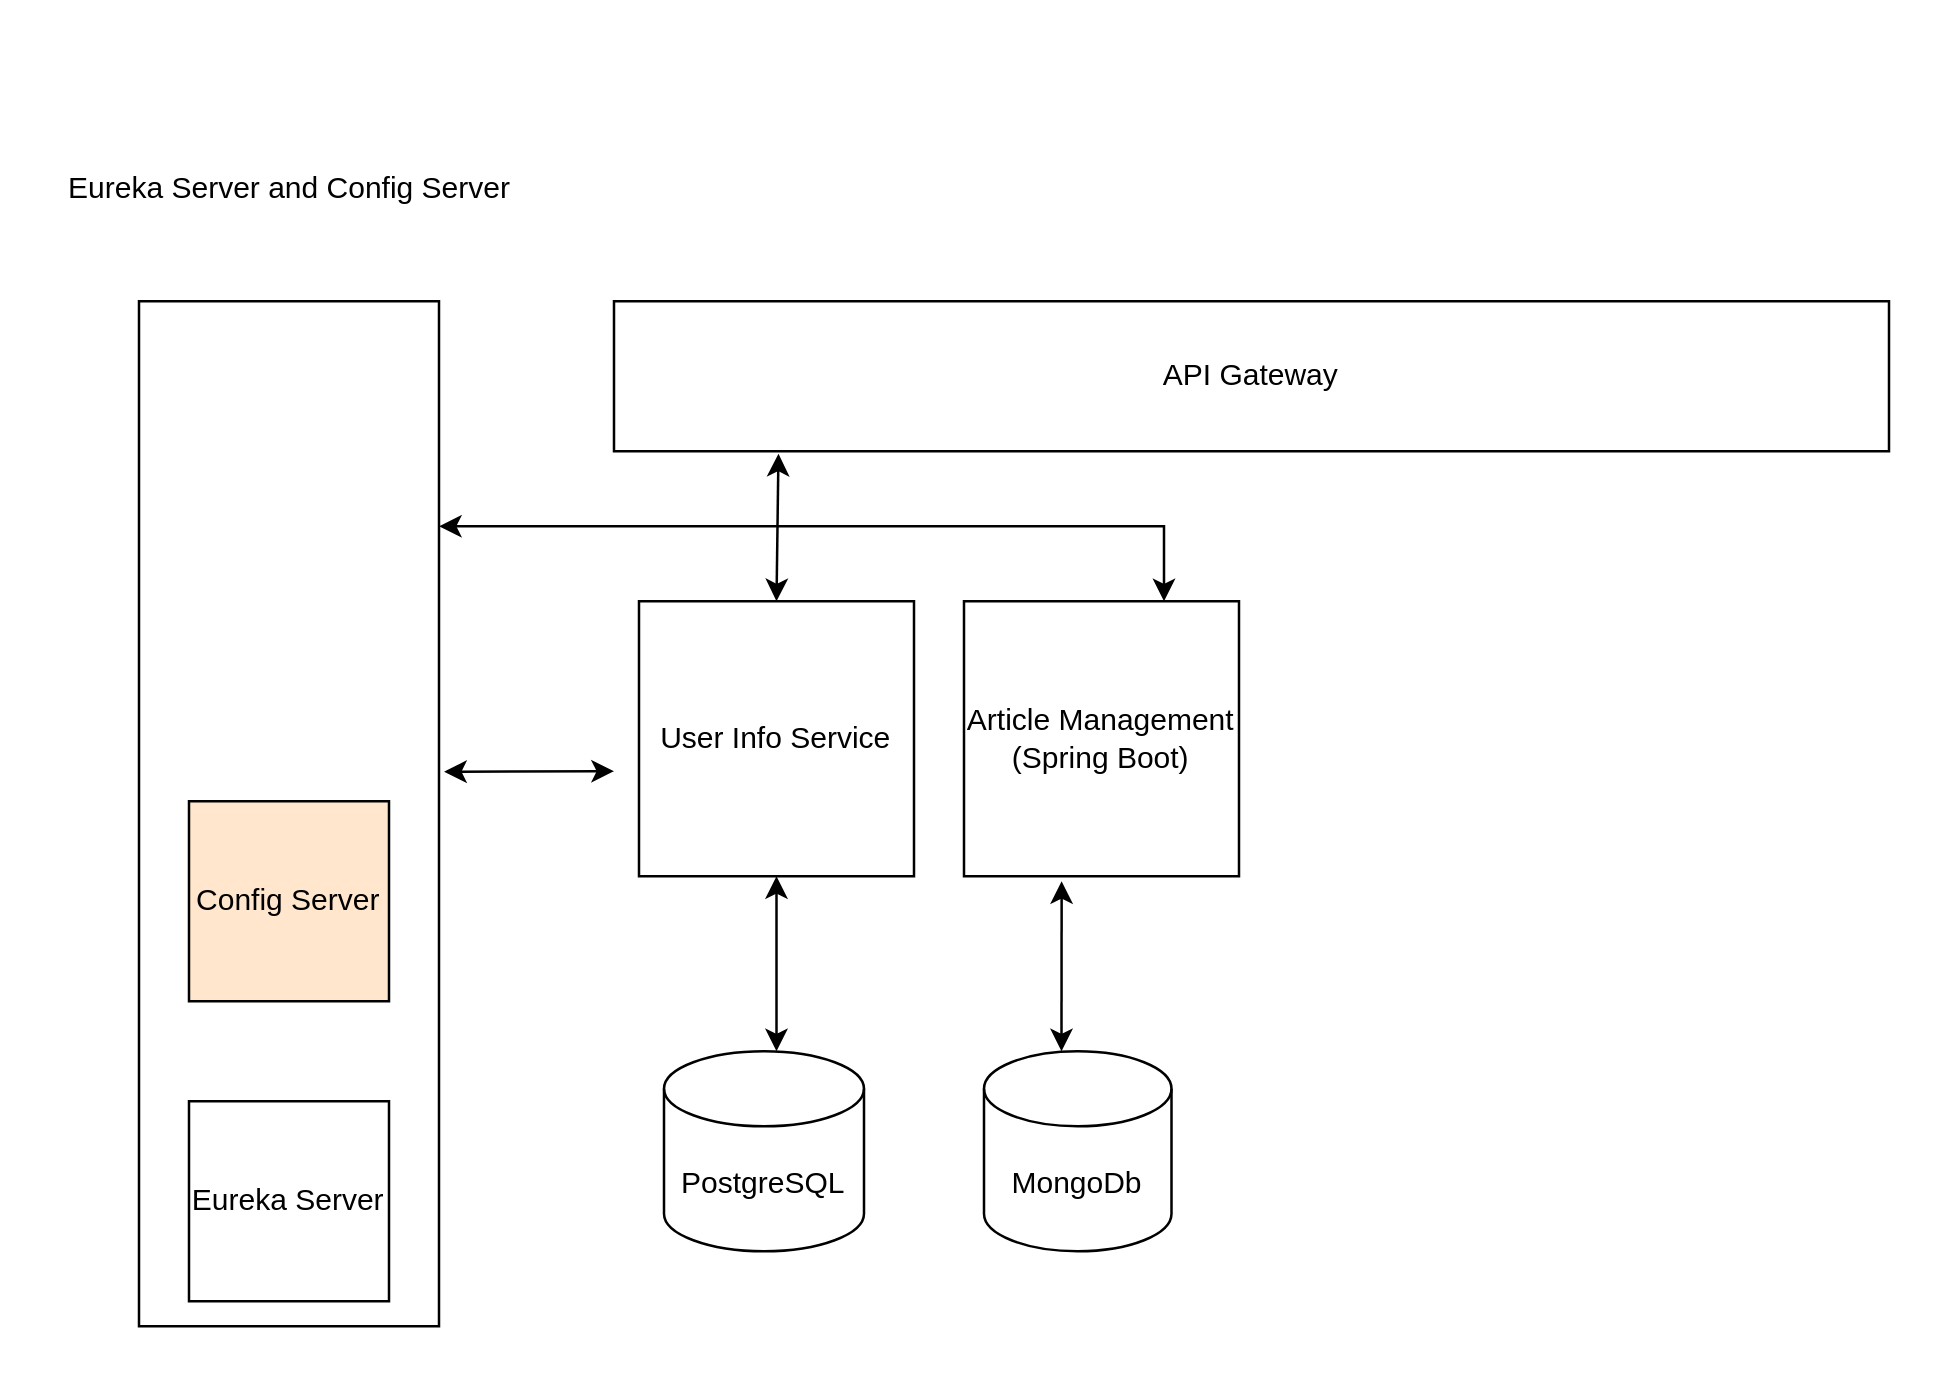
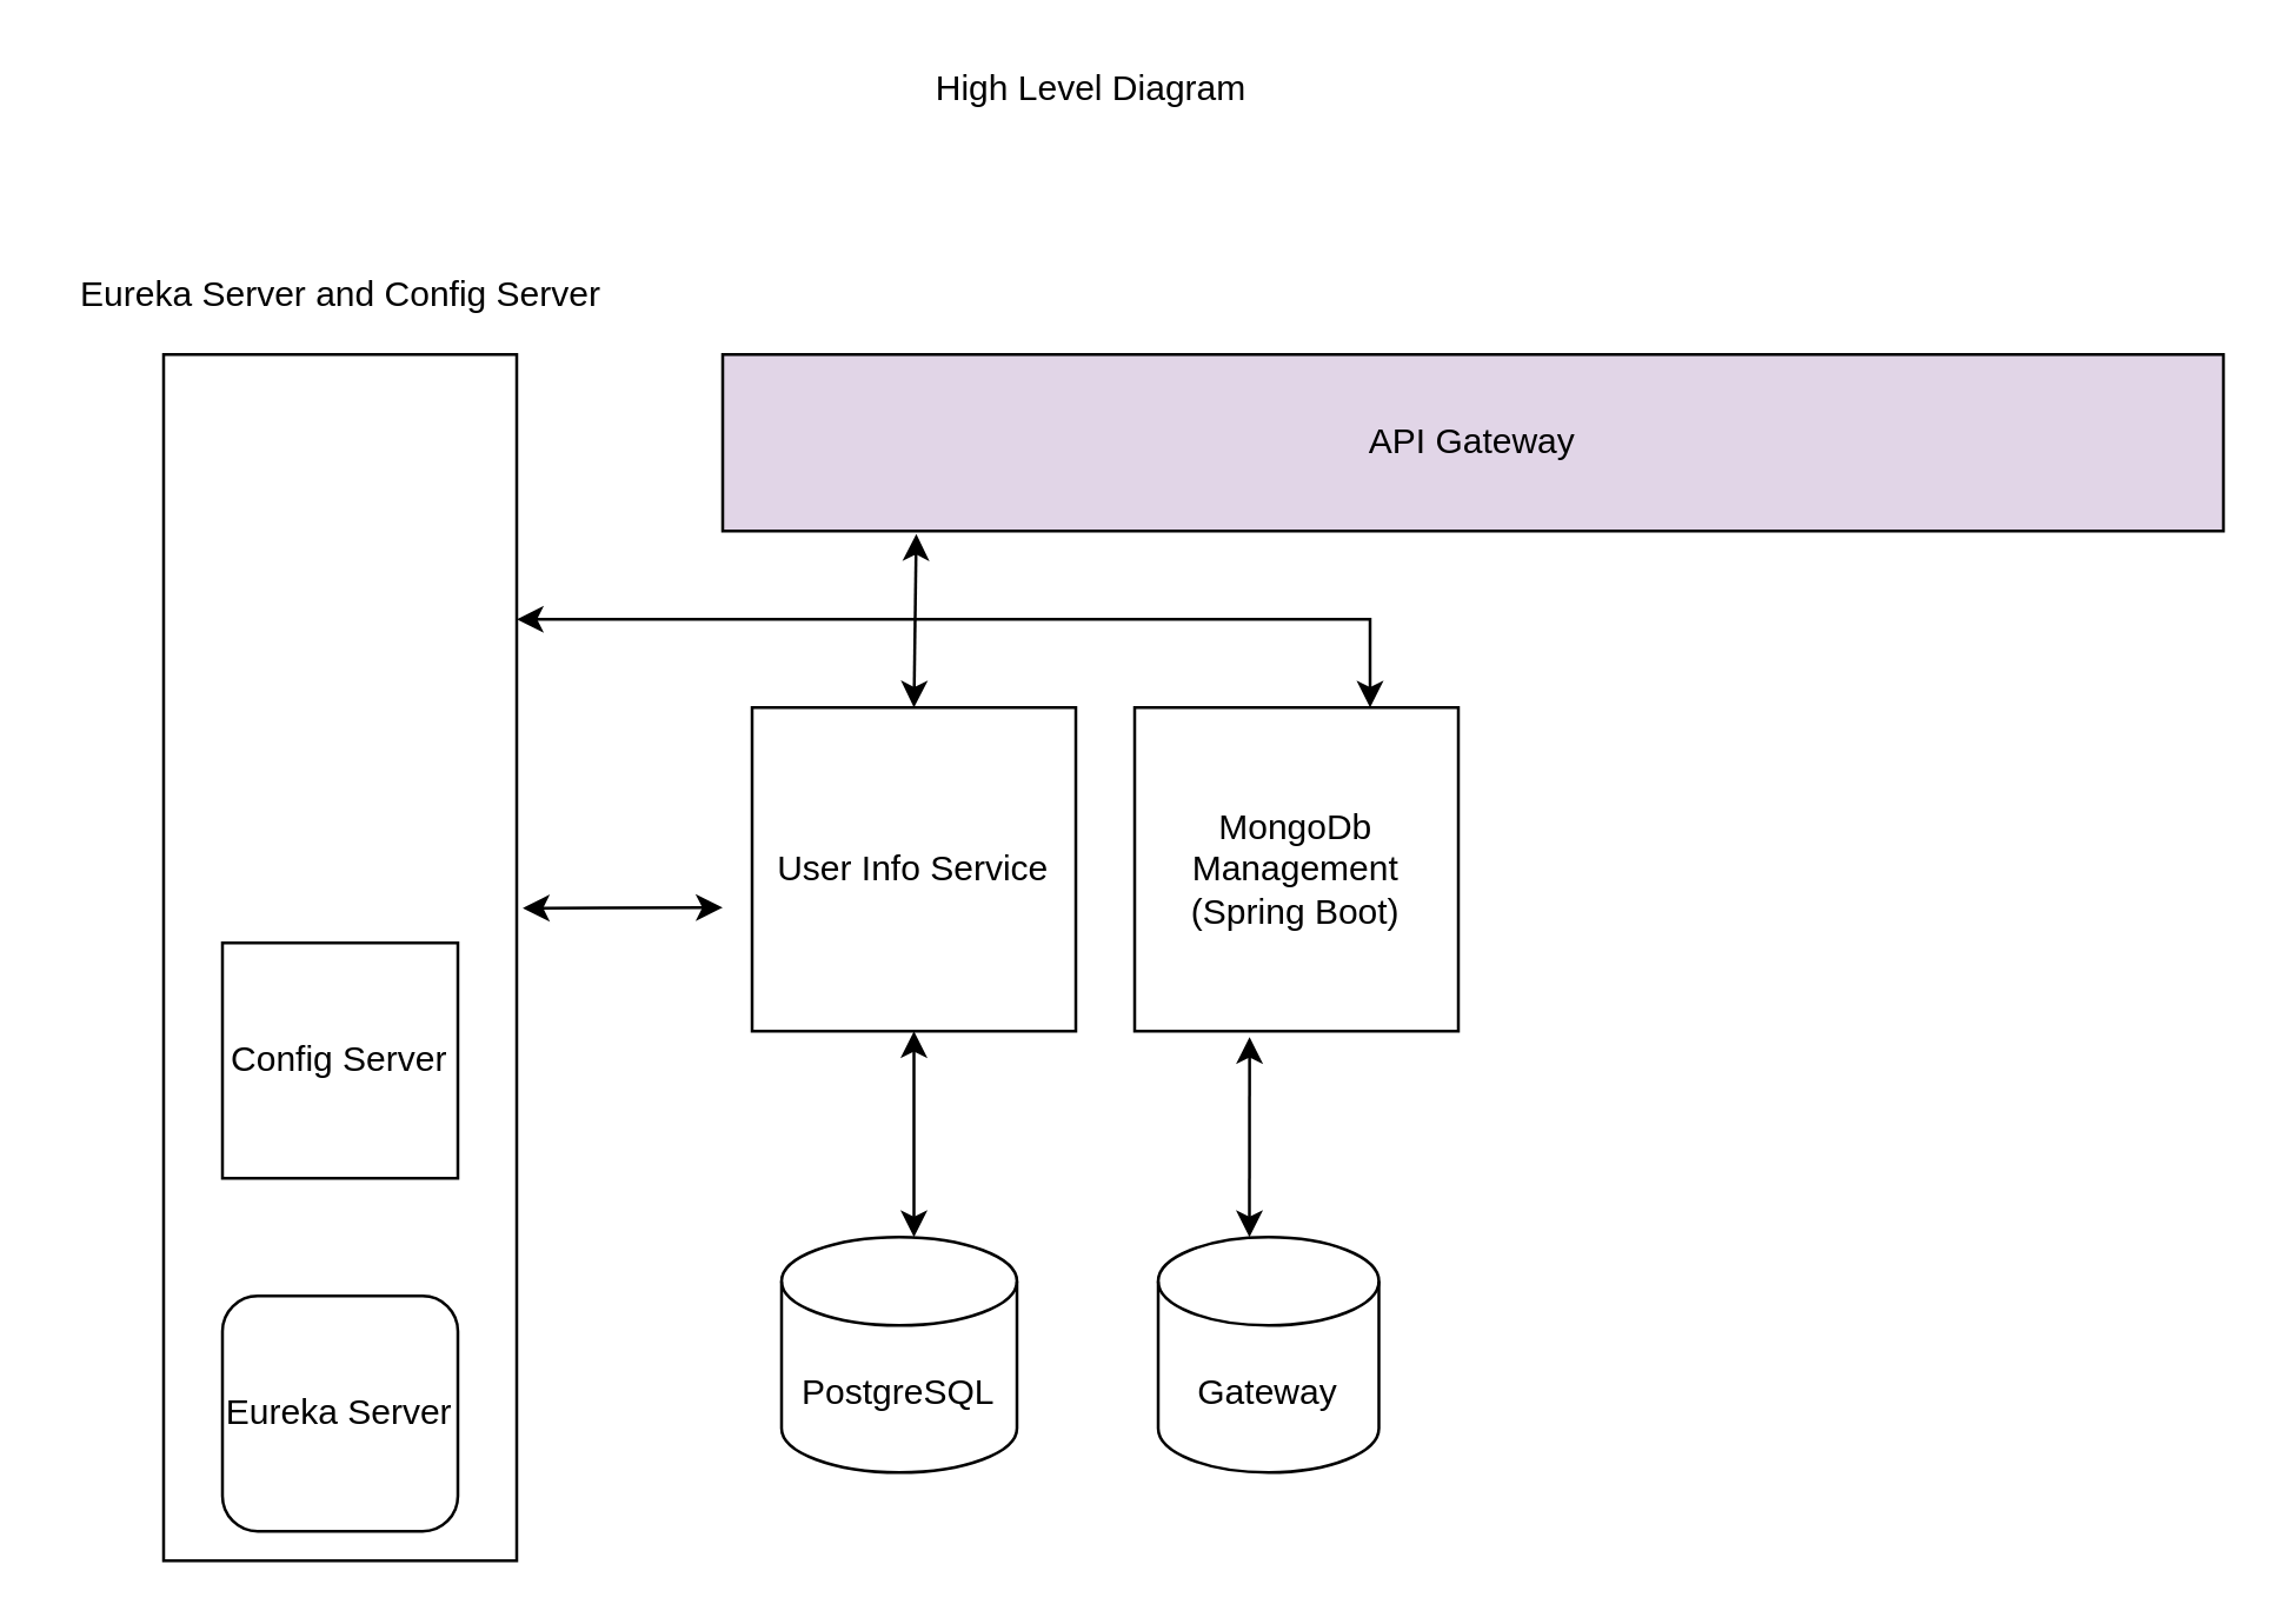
+ <mxCell id="16" value="High Level Diagram" style="text;html=1;align=center;verticalAlign=middle;resizable=0;points=[];autosize=1;strokeColor=none;fillColor=none;" vertex="1" parent="1"><mxGeometry x="310" y="20" width="120" height="20" as="geometry" /></mxCell>
- <mxCell id="15" value="Eureka Server and Config Server" style="text;html=1;align=center;verticalAlign=middle;resizable=0;points=[];autosize=1;strokeColor=none;fillColor=none;" vertex="1" parent="1"><mxGeometry x="20" y="65" width="190" height="20" as="geometry" /></mxCell>
+ <mxCell id="15" value="Eureka Server and Config Server" style="text;html=1;align=center;verticalAlign=middle;resizable=0;points=[];autosize=1;strokeColor=none;fillColor=none;" vertex="1" parent="1"><mxGeometry x="20" y="90" width="190" height="20" as="geometry" /></mxCell>
- <mxCell id="4" value="API Gateway" style="rounded=0;whiteSpace=wrap;html=1;" vertex="1" parent="1"><mxGeometry x="245" y="120" width="510" height="60" as="geometry" /></mxCell>
+ <mxCell id="4" value="API Gateway" style="rounded=0;whiteSpace=wrap;html=1;fillColor=#e1d5e7;" vertex="1" parent="1"><mxGeometry x="245" y="120" width="510" height="60" as="geometry" /></mxCell>
- <mxCell id="2" value="Article Management&lt;br&gt;(Spring Boot)" style="whiteSpace=wrap;html=1;aspect=fixed;" vertex="1" parent="1"><mxGeometry x="385" y="240" width="110" height="110" as="geometry" /></mxCell>
+ <mxCell id="2" value="MongoDb Management&lt;br&gt;(Spring Boot)" style="whiteSpace=wrap;html=1;aspect=fixed;" vertex="1" parent="1"><mxGeometry x="385" y="240" width="110" height="110" as="geometry" /></mxCell>
- <mxCell id="13" value="Config Server" style="whiteSpace=wrap;html=1;aspect=fixed;fillColor=#ffe6cc;" vertex="1" parent="1"><mxGeometry x="75" y="320" width="80" height="80" as="geometry" /></mxCell>
+ <mxCell id="13" value="Config Server" style="whiteSpace=wrap;html=1;aspect=fixed;" vertex="1" parent="1"><mxGeometry x="75" y="320" width="80" height="80" as="geometry" /></mxCell>
- <mxCell id="3" value="MongoDb" style="shape=cylinder3;whiteSpace=wrap;html=1;boundedLbl=1;backgroundOutline=1;size=15;" vertex="1" parent="1"><mxGeometry x="393" y="420" width="75" height="80" as="geometry" /></mxCell>
+ <mxCell id="3" value="Gateway" style="shape=cylinder3;whiteSpace=wrap;html=1;boundedLbl=1;backgroundOutline=1;size=15;" vertex="1" parent="1"><mxGeometry x="393" y="420" width="75" height="80" as="geometry" /></mxCell>
- <mxCell id="12" value="Eureka Server" style="whiteSpace=wrap;html=1;aspect=fixed;" vertex="1" parent="1"><mxGeometry x="75" y="440" width="80" height="80" as="geometry" /></mxCell>
+ <mxCell id="12" value="Eureka Server" style="whiteSpace=wrap;html=1;aspect=fixed;rounded=1;" vertex="1" parent="1"><mxGeometry x="75" y="440" width="80" height="80" as="geometry" /></mxCell>
